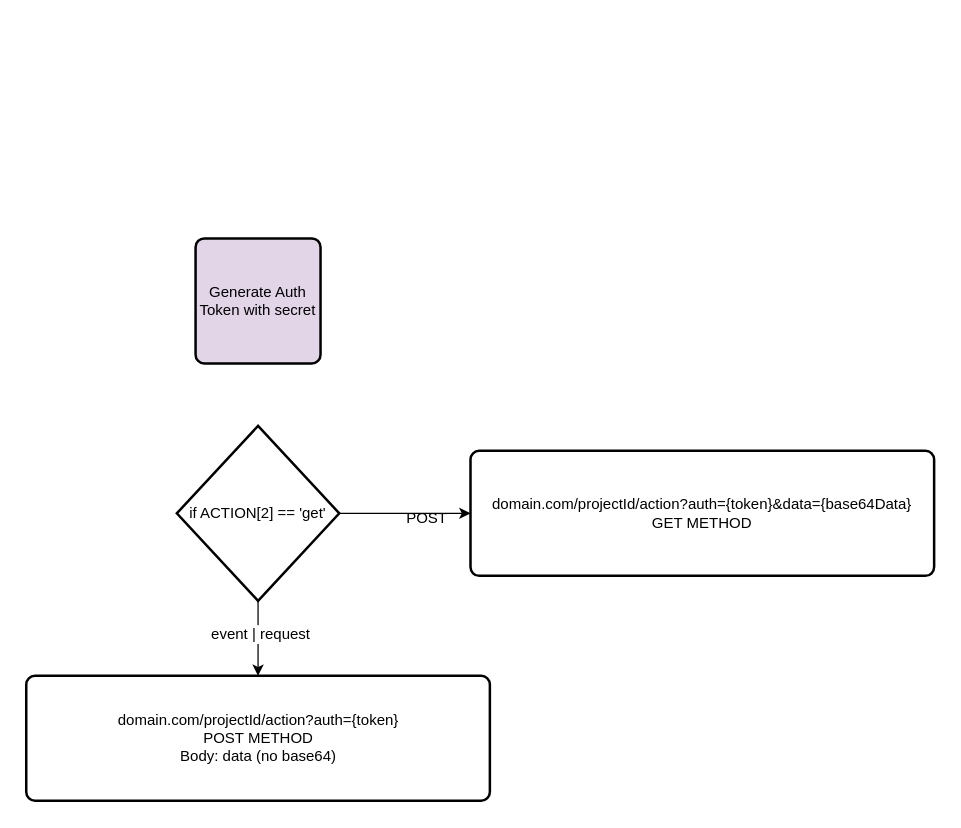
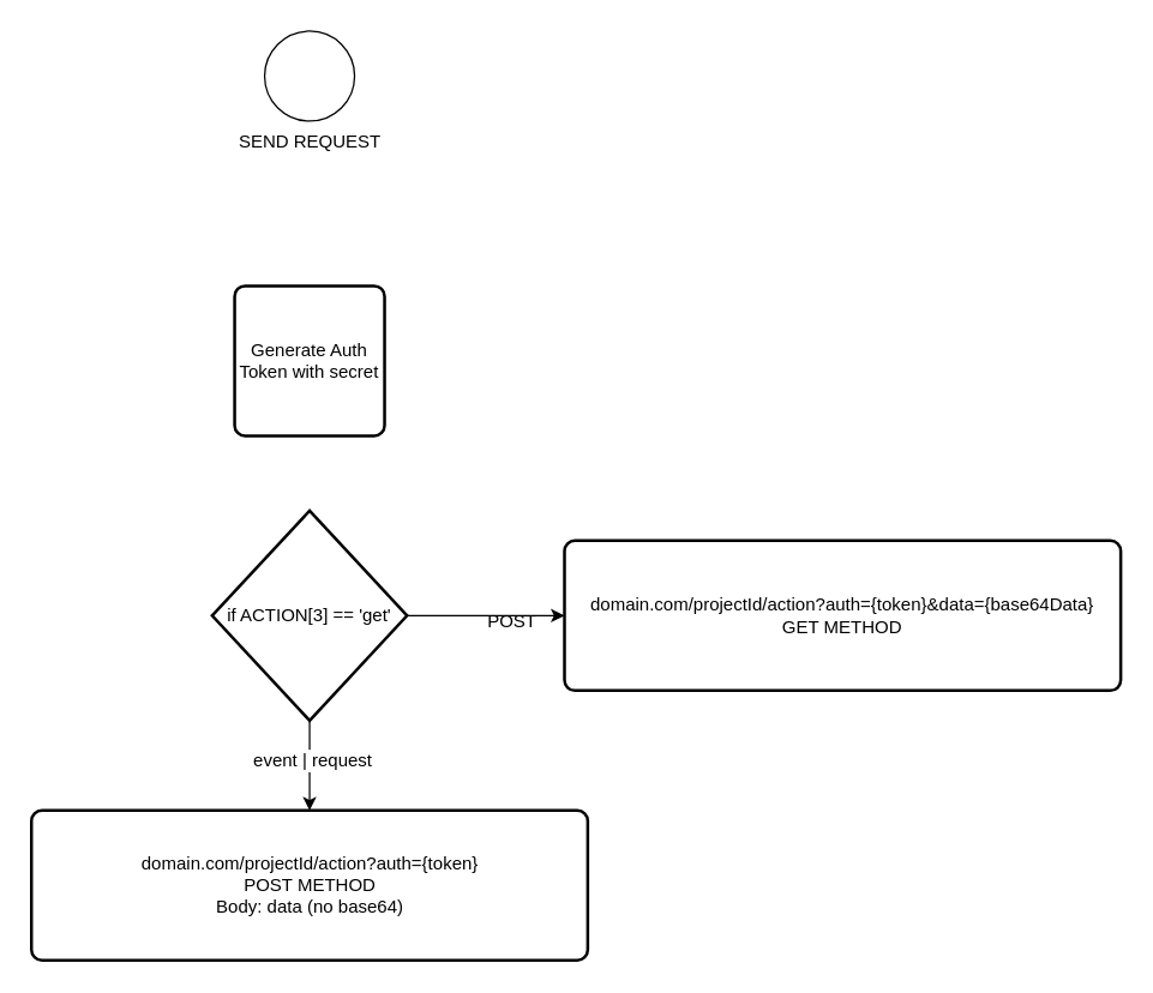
+ <mxCell id="2" value="SEND REQUEST" style="verticalLabelPosition=bottom;verticalAlign=top;html=1;shape=mxgraph.flowchart.on-page_reference;" parent="1" vertex="1"><mxGeometry x="176" y="20" width="60" height="60" as="geometry" /></mxCell>
- <mxCell id="10" value="Generate Auth Token with secret" style="rounded=1;whiteSpace=wrap;html=1;absoluteArcSize=1;arcSize=14;strokeWidth=2;fillColor=#e1d5e7;" parent="1" vertex="1"><mxGeometry x="156" y="190" width="100" height="100" as="geometry" /></mxCell>
+ <mxCell id="10" value="Generate Auth Token with secret" style="rounded=1;whiteSpace=wrap;html=1;absoluteArcSize=1;arcSize=14;strokeWidth=2;" parent="1" vertex="1"><mxGeometry x="156" y="190" width="100" height="100" as="geometry" /></mxCell>
- <mxCell id="6" value="if ACTION[2] == 'get'" style="strokeWidth=2;html=1;shape=mxgraph.flowchart.decision;whiteSpace=wrap;" parent="1" vertex="1"><mxGeometry x="141" y="340" width="130" height="140" as="geometry" /></mxCell>
+ <mxCell id="6" value="if ACTION[3] == 'get'" style="strokeWidth=2;html=1;shape=mxgraph.flowchart.decision;whiteSpace=wrap;" parent="1" vertex="1"><mxGeometry x="141" y="340" width="130" height="140" as="geometry" /></mxCell>
